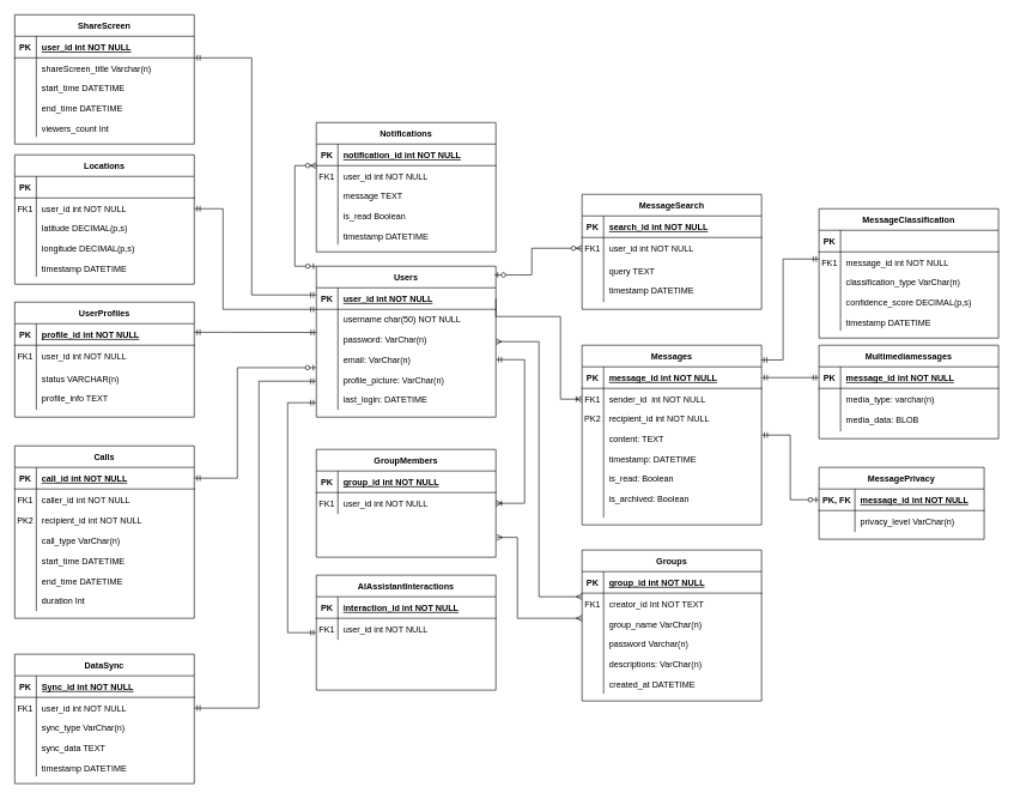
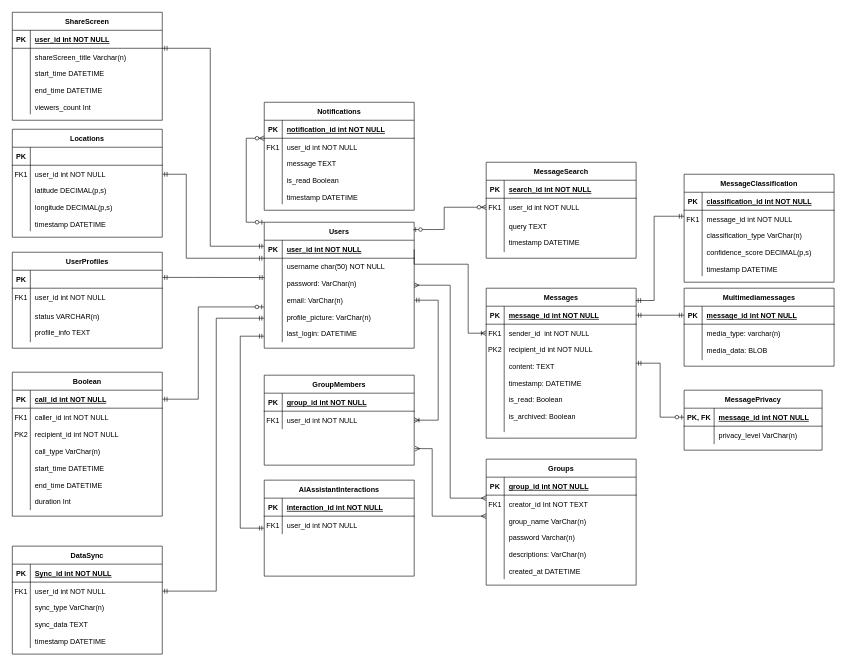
+ <mxCell id="15" value="classification_id int NOT NULL " style="shape=partialRectangle;overflow=hidden;connectable=0;fillColor=none;top=0;left=0;bottom=0;right=0;align=left;spacingLeft=6;fontStyle=5;" parent="13" vertex="1"><mxGeometry x="30" width="220" height="30" as="geometry"><mxRectangle width="220" height="30" as="alternateBounds" /></mxGeometry></mxCell>
- <mxCell id="59" value="profile_id int NOT NULL " style="shape=partialRectangle;overflow=hidden;connectable=0;fillColor=none;top=0;left=0;bottom=0;right=0;align=left;spacingLeft=6;fontStyle=5;" vertex="1" parent="57"><mxGeometry x="30" width="220" height="30" as="geometry"><mxRectangle width="220" height="30" as="alternateBounds" /></mxGeometry></mxCell>
- <mxCell id="66" value="Calls" style="shape=table;startSize=30;container=1;collapsible=1;childLayout=tableLayout;fixedRows=1;rowLines=0;fontStyle=1;align=center;resizeLast=1;" vertex="1" parent="1"><mxGeometry x="20" y="620" width="250" height="240" as="geometry" /></mxCell>
+ <mxCell id="66" value="Boolean" style="shape=table;startSize=30;container=1;collapsible=1;childLayout=tableLayout;fixedRows=1;rowLines=0;fontStyle=1;align=center;resizeLast=1;" vertex="1" parent="1"><mxGeometry x="20" y="620" width="250" height="240" as="geometry" /></mxCell>
